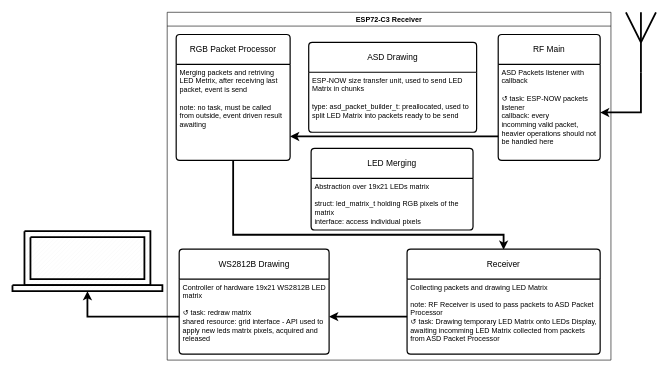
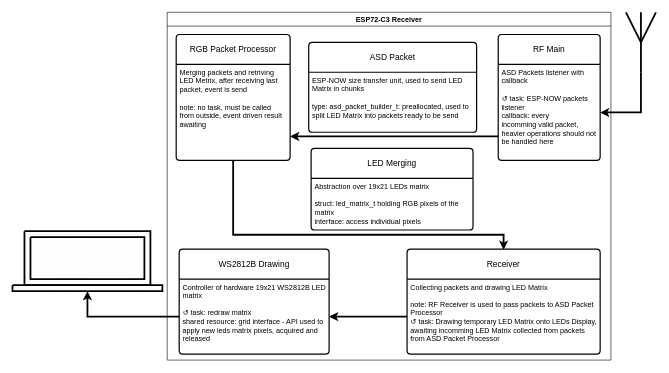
- <mxCell id="16" value="ASD Drawing" style="swimlane;childLayout=stackLayout;horizontal=1;startSize=50;horizontalStack=0;rounded=1;fontSize=14;fontStyle=0;strokeWidth=2;resizeParent=0;resizeLast=1;shadow=0;dashed=0;align=center;arcSize=4;whiteSpace=wrap;html=1;" parent="1" vertex="1"><mxGeometry x="514" y="70" width="280" height="150" as="geometry" /></mxCell>
+ <mxCell id="16" value="ASD Packet" style="swimlane;childLayout=stackLayout;horizontal=1;startSize=50;horizontalStack=0;rounded=1;fontSize=14;fontStyle=0;strokeWidth=2;resizeParent=0;resizeLast=1;shadow=0;dashed=0;align=center;arcSize=4;whiteSpace=wrap;html=1;" parent="1" vertex="1"><mxGeometry x="514" y="70" width="280" height="150" as="geometry" /></mxCell>
